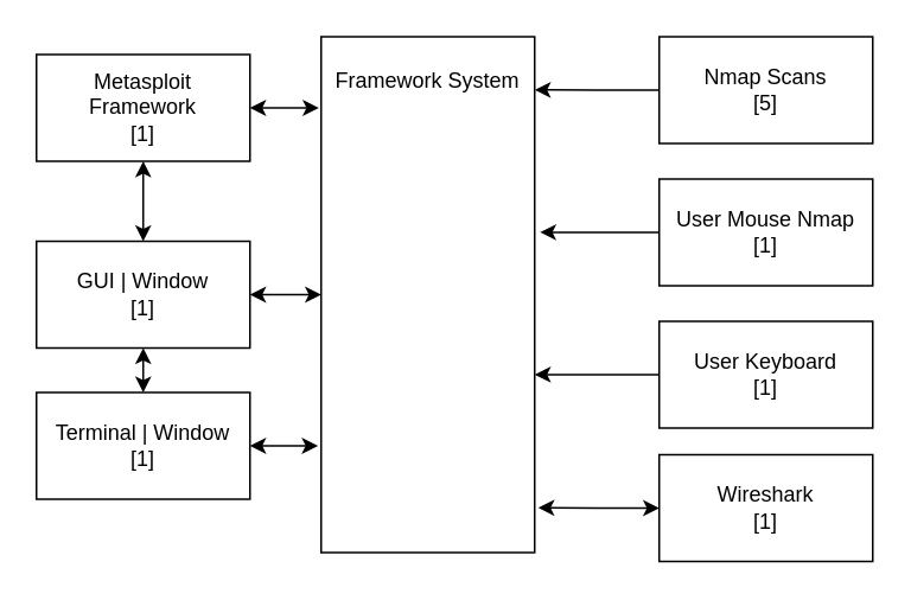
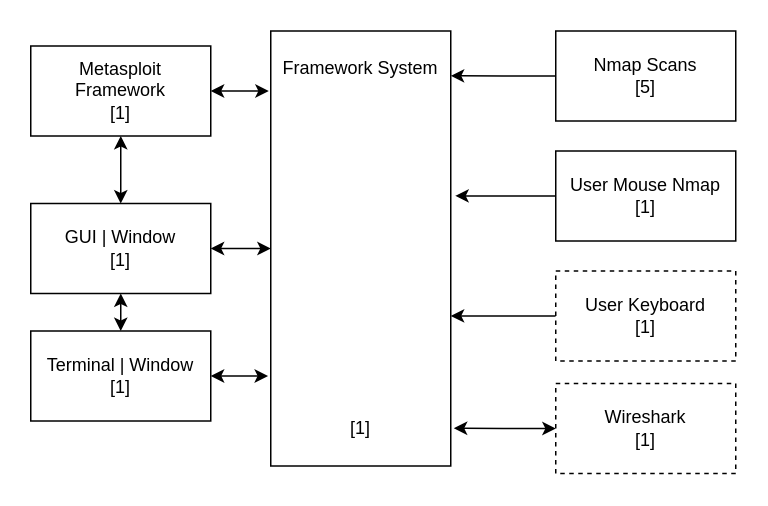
- <mxCell id="9" value="User Keyboard&lt;br&gt;[1]" style="rounded=0;whiteSpace=wrap;html=1;" vertex="1" parent="1"><mxGeometry x="370" y="180" width="120" height="60" as="geometry" /></mxCell>
+ <mxCell id="9" value="User Keyboard&lt;br&gt;[1]" style="rounded=0;whiteSpace=wrap;html=1;dashed=1;" vertex="1" parent="1"><mxGeometry x="370" y="180" width="120" height="60" as="geometry" /></mxCell>
+ <mxCell id="16" value="[1]" style="text;html=1;strokeColor=none;fillColor=none;align=center;verticalAlign=middle;whiteSpace=wrap;rounded=0;" vertex="1" parent="1"><mxGeometry x="185" y="270" width="110" height="30" as="geometry" /></mxCell>
- <mxCell id="20" value="Wireshark&lt;br&gt;[1]" style="rounded=0;whiteSpace=wrap;html=1;" vertex="1" parent="1"><mxGeometry x="370" y="255" width="120" height="60" as="geometry" /></mxCell>
+ <mxCell id="20" value="Wireshark&lt;br&gt;[1]" style="rounded=0;whiteSpace=wrap;html=1;dashed=1;" vertex="1" parent="1"><mxGeometry x="370" y="255" width="120" height="60" as="geometry" /></mxCell>
